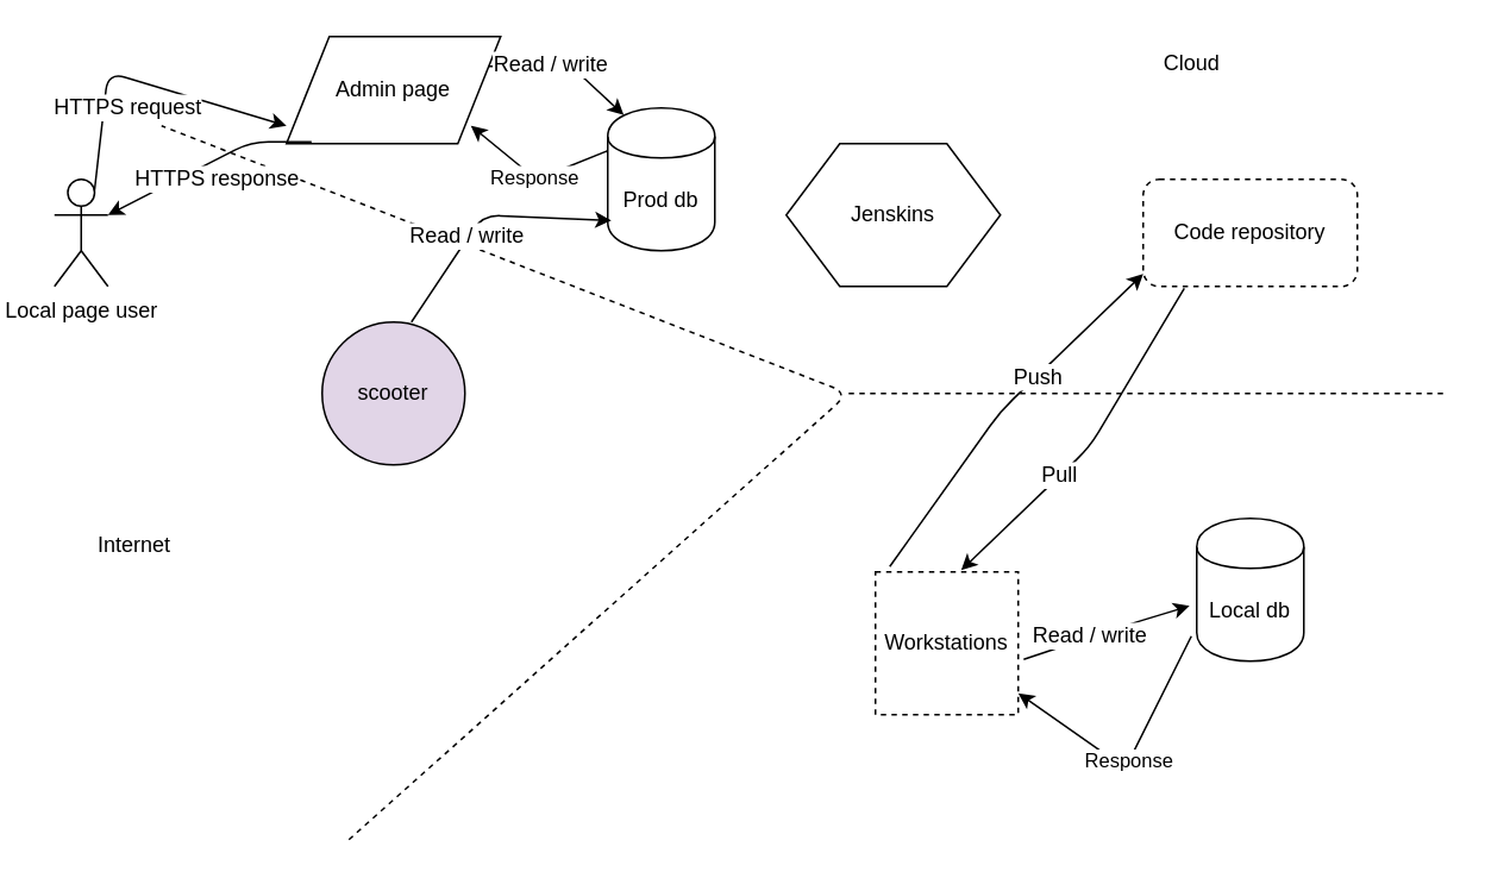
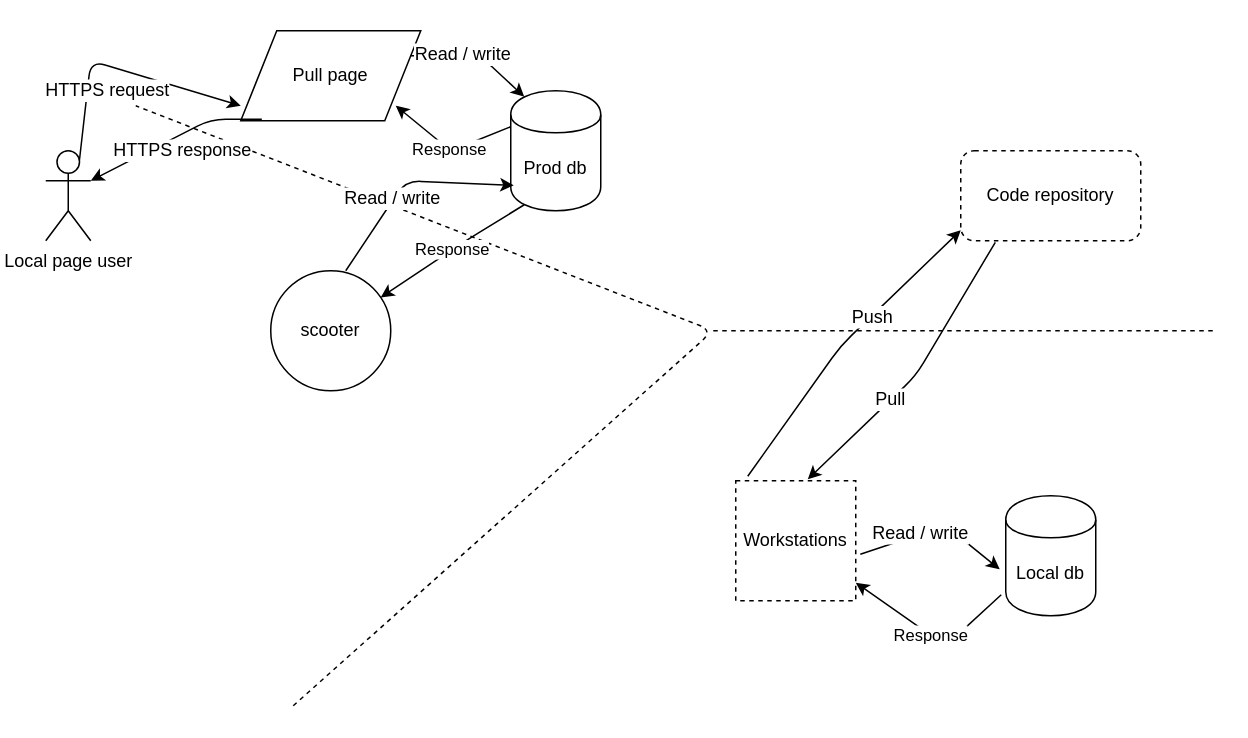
- <mxCell id="4" value="Cloud" style="text;html=1;strokeColor=none;fillColor=none;align=center;verticalAlign=middle;whiteSpace=wrap;rounded=0;" vertex="1" parent="1"><mxGeometry x="610" y="20" width="115" height="30" as="geometry" /></mxCell>
- <mxCell id="23" value="Admin page" style="shape=parallelogram;perimeter=parallelogramPerimeter;whiteSpace=wrap;html=1;" vertex="1" parent="1"><mxGeometry x="160" y="20" width="120" height="60" as="geometry" /></mxCell>
+ <mxCell id="23" value="Pull page" style="shape=parallelogram;perimeter=parallelogramPerimeter;whiteSpace=wrap;html=1;" vertex="1" parent="1"><mxGeometry x="160" y="20" width="120" height="60" as="geometry" /></mxCell>
- <mxCell id="21" value="Jenskins&lt;br&gt;" style="shape=hexagon;perimeter=hexagonPerimeter2;whiteSpace=wrap;html=1;" vertex="1" parent="1"><mxGeometry x="440" y="80" width="120" height="80" as="geometry" /></mxCell>
+ <mxCell id="13" value="Response" style="endArrow=classic;html=1;exitX=0.15;exitY=0.95;exitDx=0;exitDy=0;exitPerimeter=0;" edge="1" parent="1" source="9" target="10"><mxGeometry width="50" height="50" relative="1" as="geometry"><mxPoint x="340" y="150" as="sourcePoint" /><mxPoint x="390" y="100" as="targetPoint" /><Array as="points"><mxPoint x="310" y="160" /></Array></mxGeometry></mxCell>
- <mxCell id="10" value="scooter" style="ellipse;whiteSpace=wrap;html=1;aspect=fixed;fillColor=#e1d5e7;" vertex="1" parent="1"><mxGeometry x="180" y="180" width="80" height="80" as="geometry" /></mxCell>
+ <mxCell id="10" value="scooter" style="ellipse;whiteSpace=wrap;html=1;aspect=fixed;" vertex="1" parent="1"><mxGeometry x="180" y="180" width="80" height="80" as="geometry" /></mxCell>
- <mxCell id="5" value="Internet" style="text;html=1;strokeColor=none;fillColor=none;align=center;verticalAlign=middle;whiteSpace=wrap;rounded=0;" vertex="1" parent="1"><mxGeometry x="20" y="290" width="110" height="30" as="geometry" /></mxCell>
- <mxCell id="8" value="Local db&lt;br&gt;" style="shape=cylinder;whiteSpace=wrap;html=1;boundedLbl=1;backgroundOutline=1;" vertex="1" parent="1"><mxGeometry x="670" y="290" width="60" height="80" as="geometry" /></mxCell>
+ <mxCell id="8" value="Local db&lt;br&gt;" style="shape=cylinder;whiteSpace=wrap;html=1;boundedLbl=1;backgroundOutline=1;" vertex="1" parent="1"><mxGeometry x="670" y="330" width="60" height="80" as="geometry" /></mxCell>
